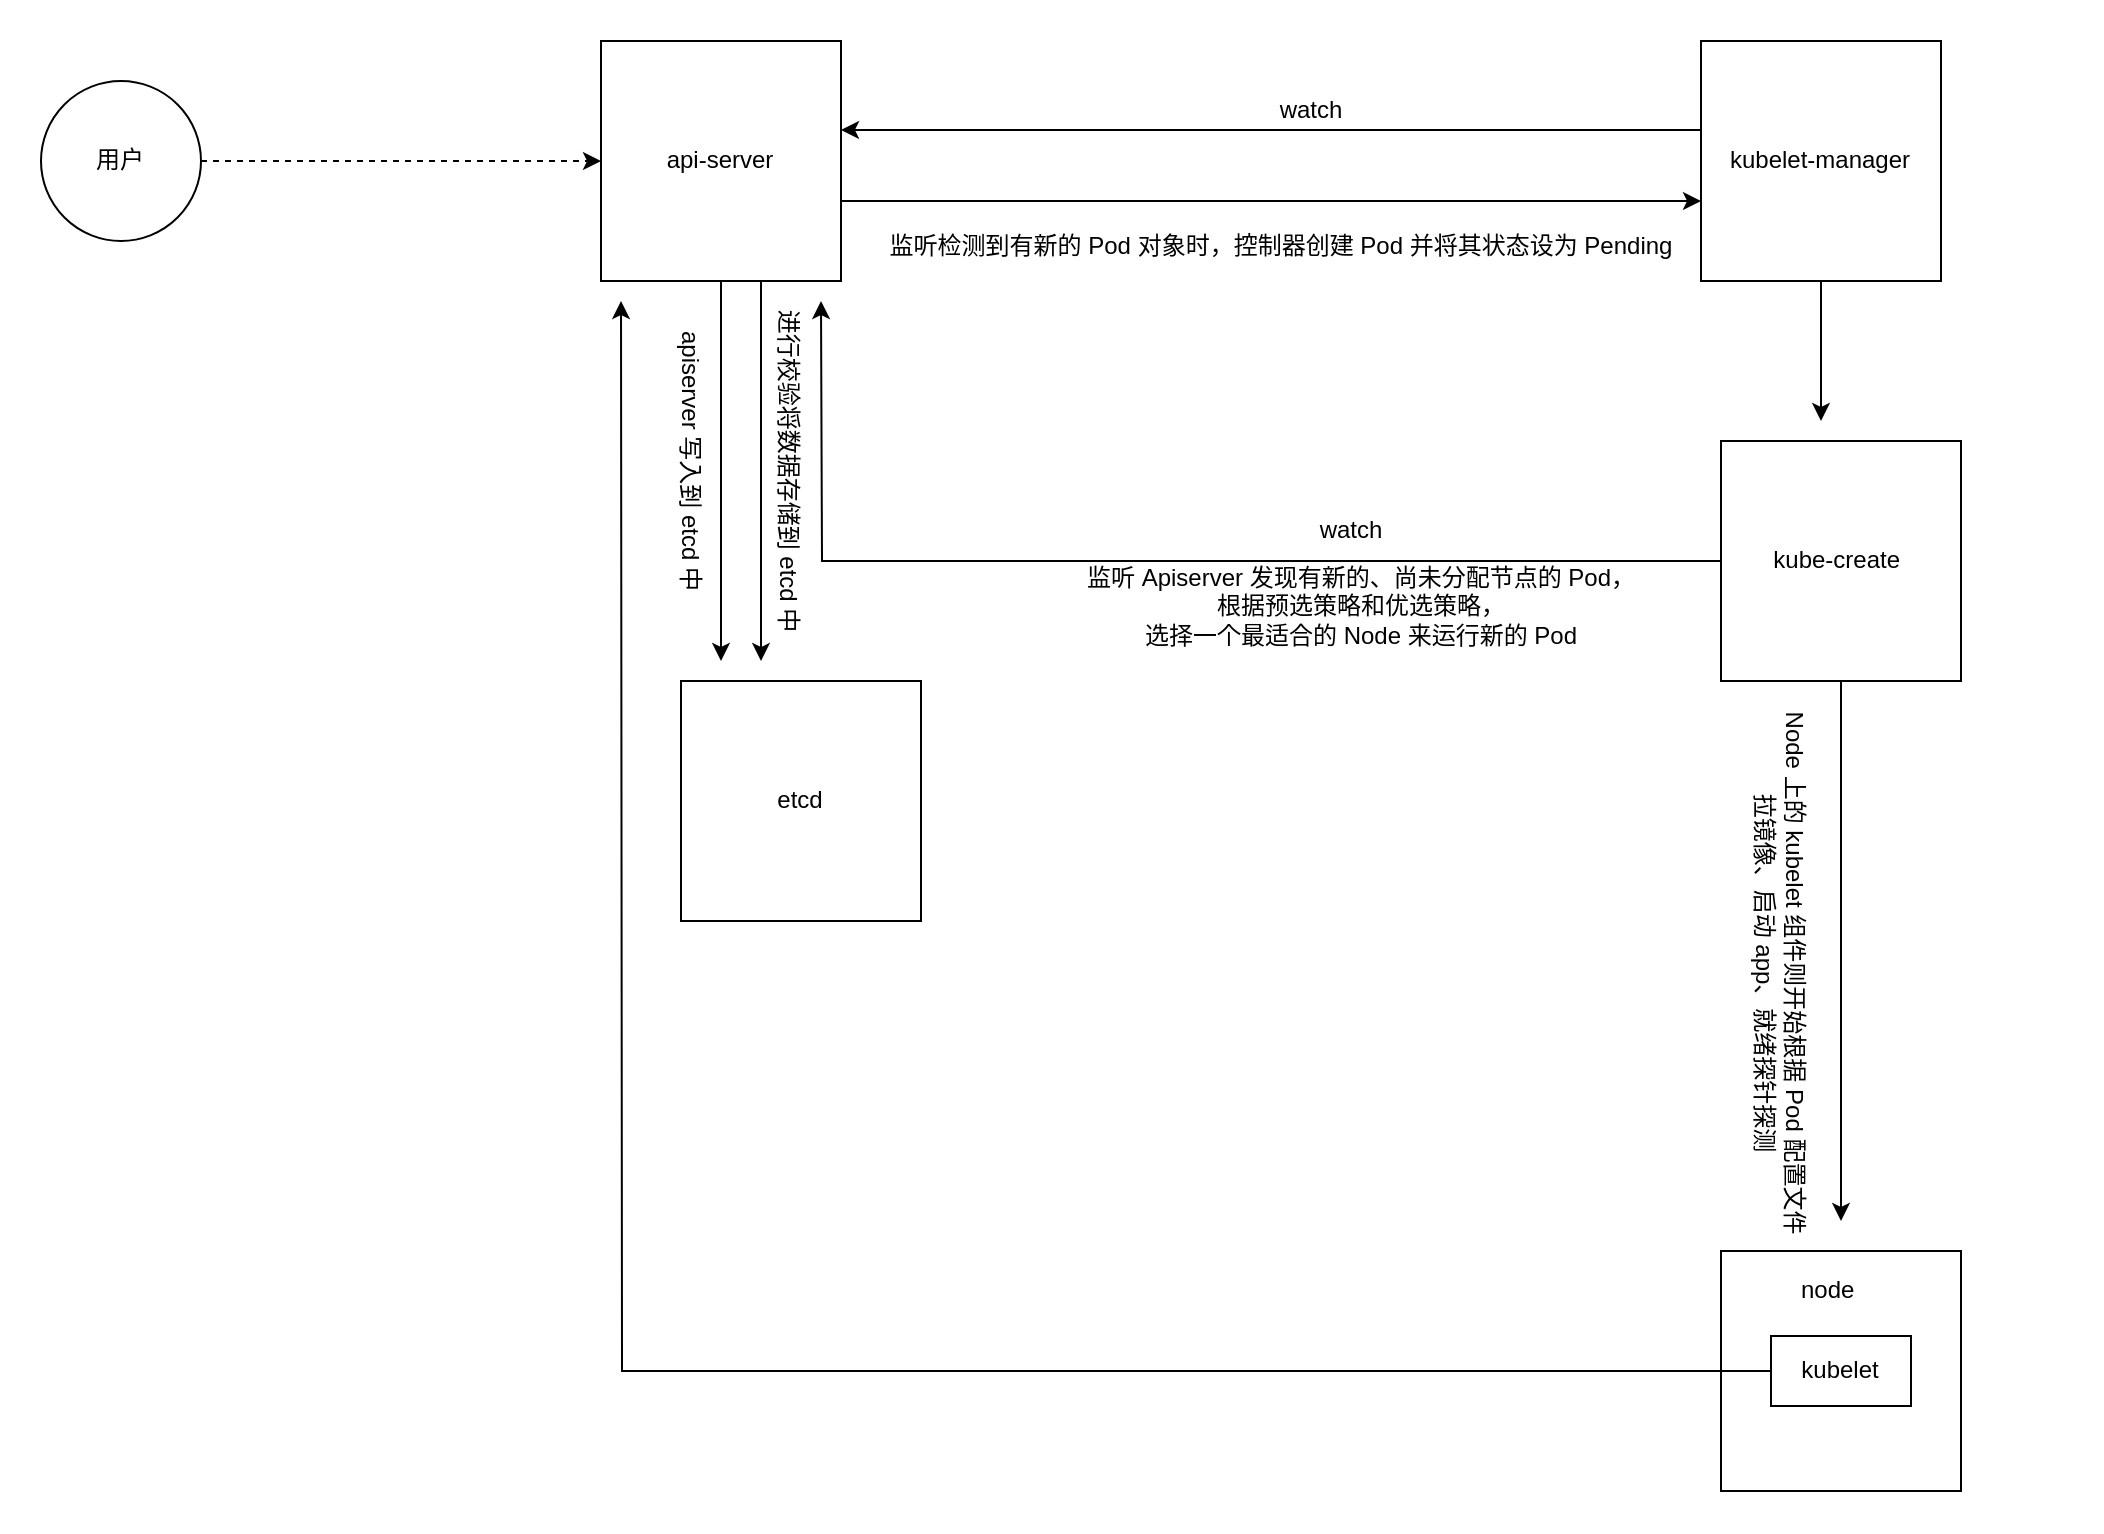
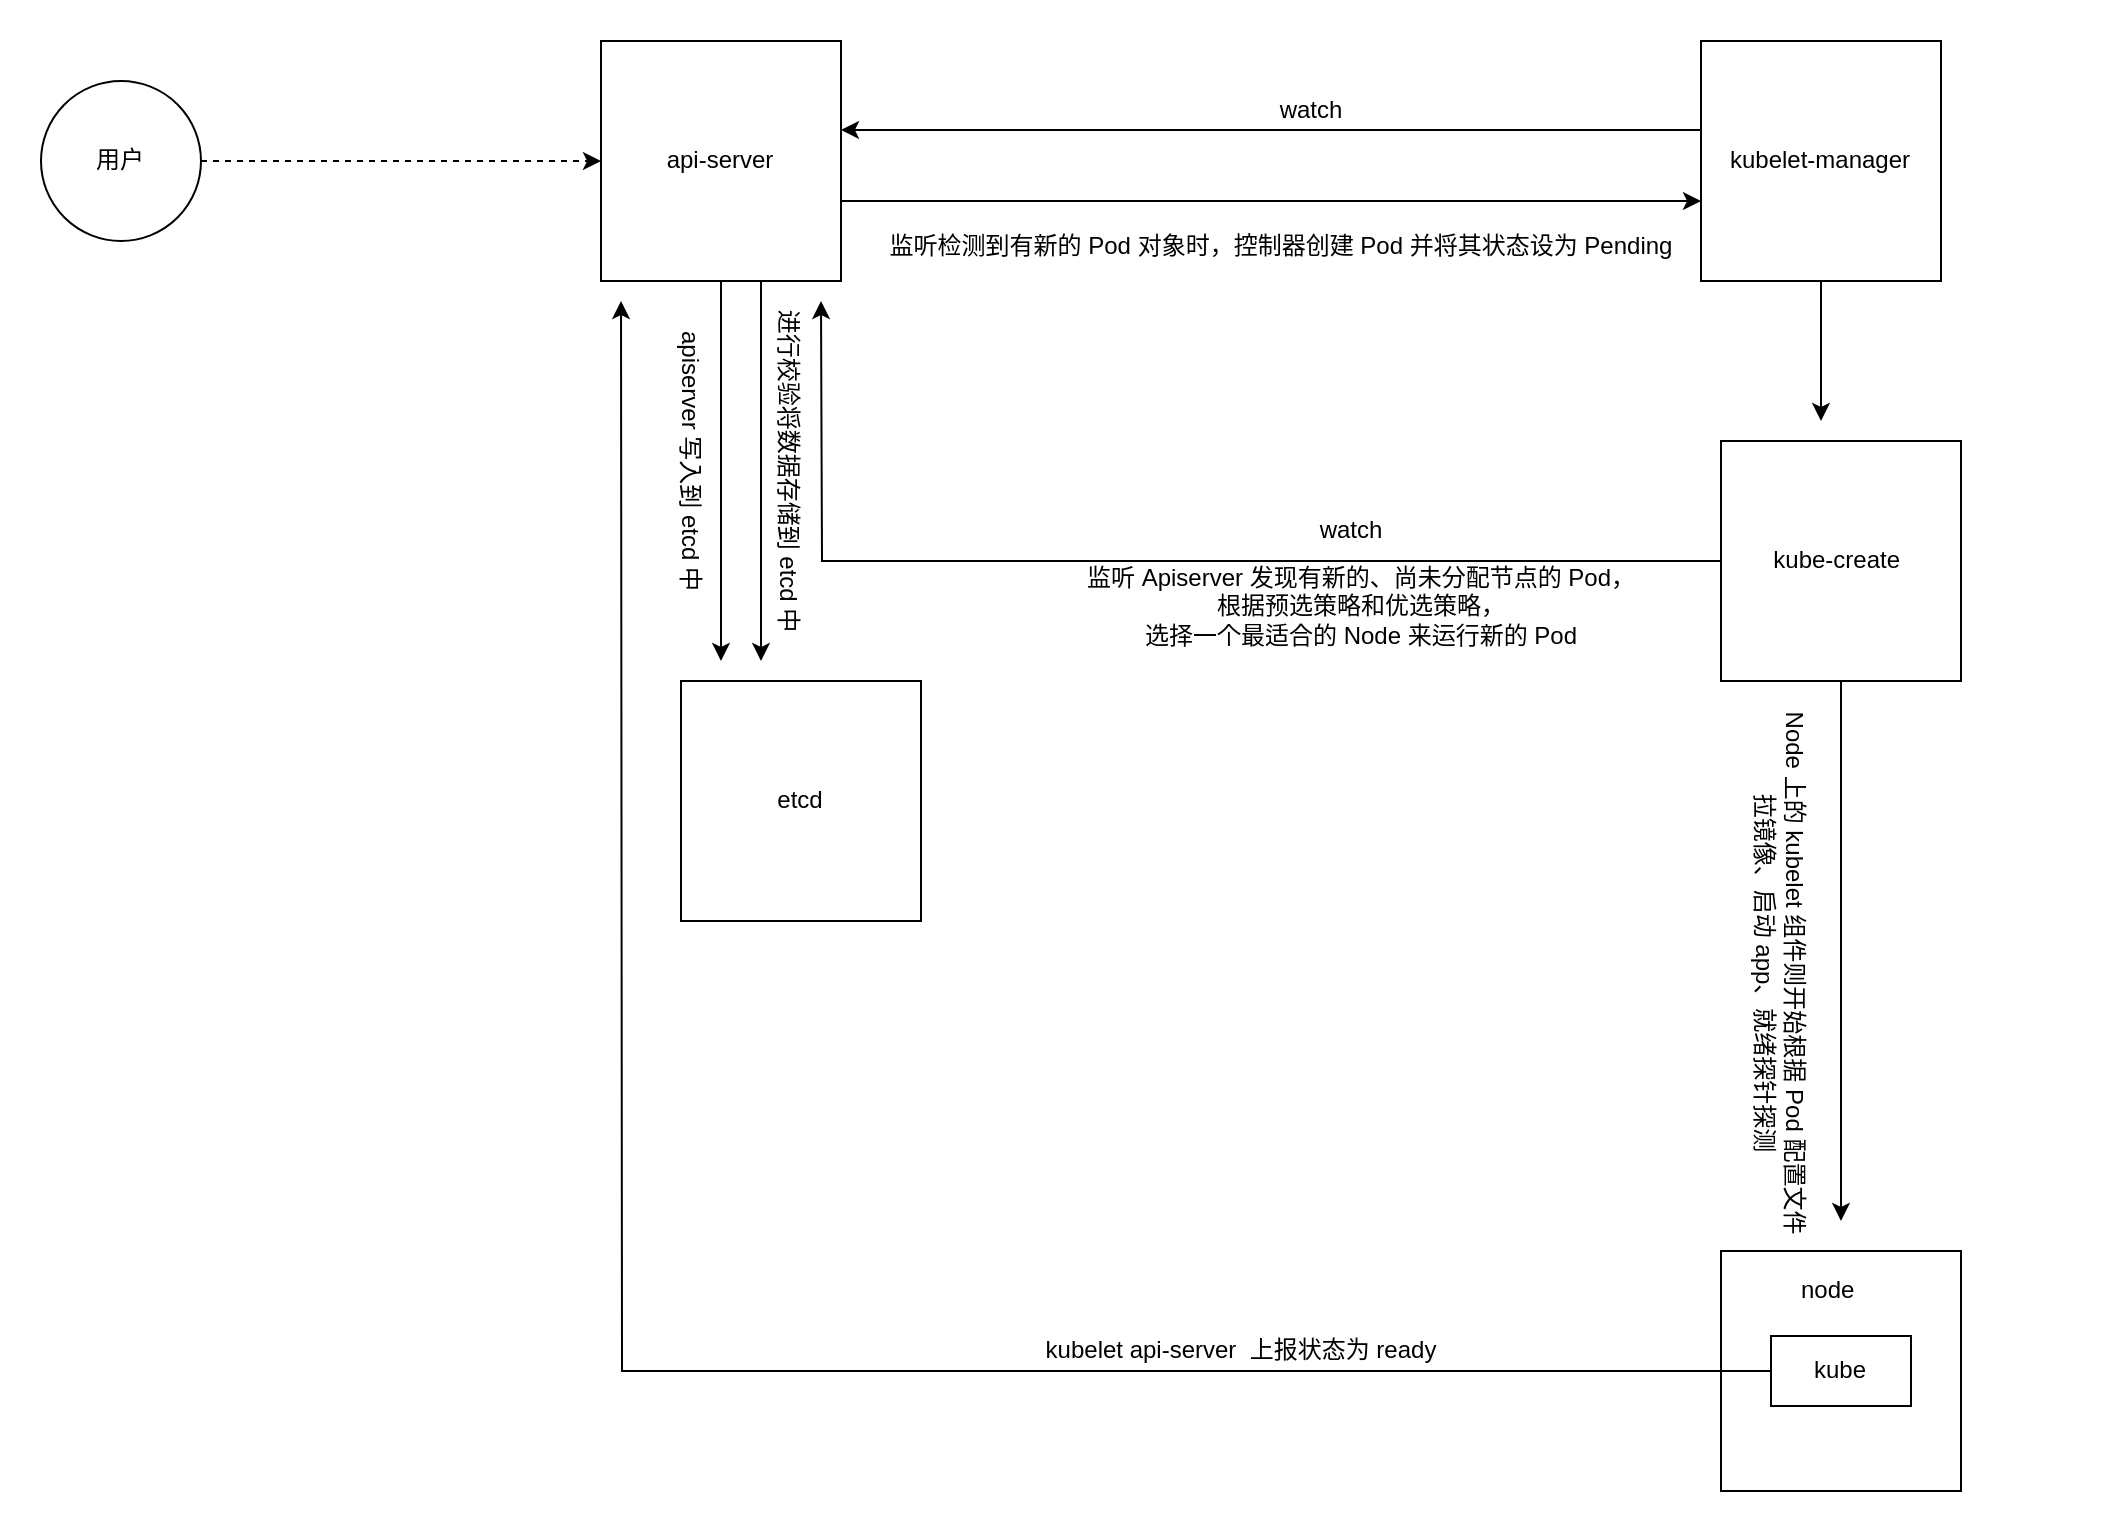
+ <mxCell id="21" value="kubelet api-server&amp;nbsp; 上报状态为 ready" style="text;html=1;align=center;verticalAlign=middle;resizable=0;points=[];autosize=1;strokeColor=none;fillColor=none;" vertex="1" parent="1"><mxGeometry x="510" y="660" width="220" height="30" as="geometry" /></mxCell>
- <mxCell id="23" value="kubelet" style="rounded=0;whiteSpace=wrap;html=1;" vertex="1" parent="1"><mxGeometry x="885" y="667.5" width="70" height="35" as="geometry" /></mxCell>
+ <mxCell id="23" value="kube" style="rounded=0;whiteSpace=wrap;html=1;" vertex="1" parent="1"><mxGeometry x="885" y="667.5" width="70" height="35" as="geometry" /></mxCell>
